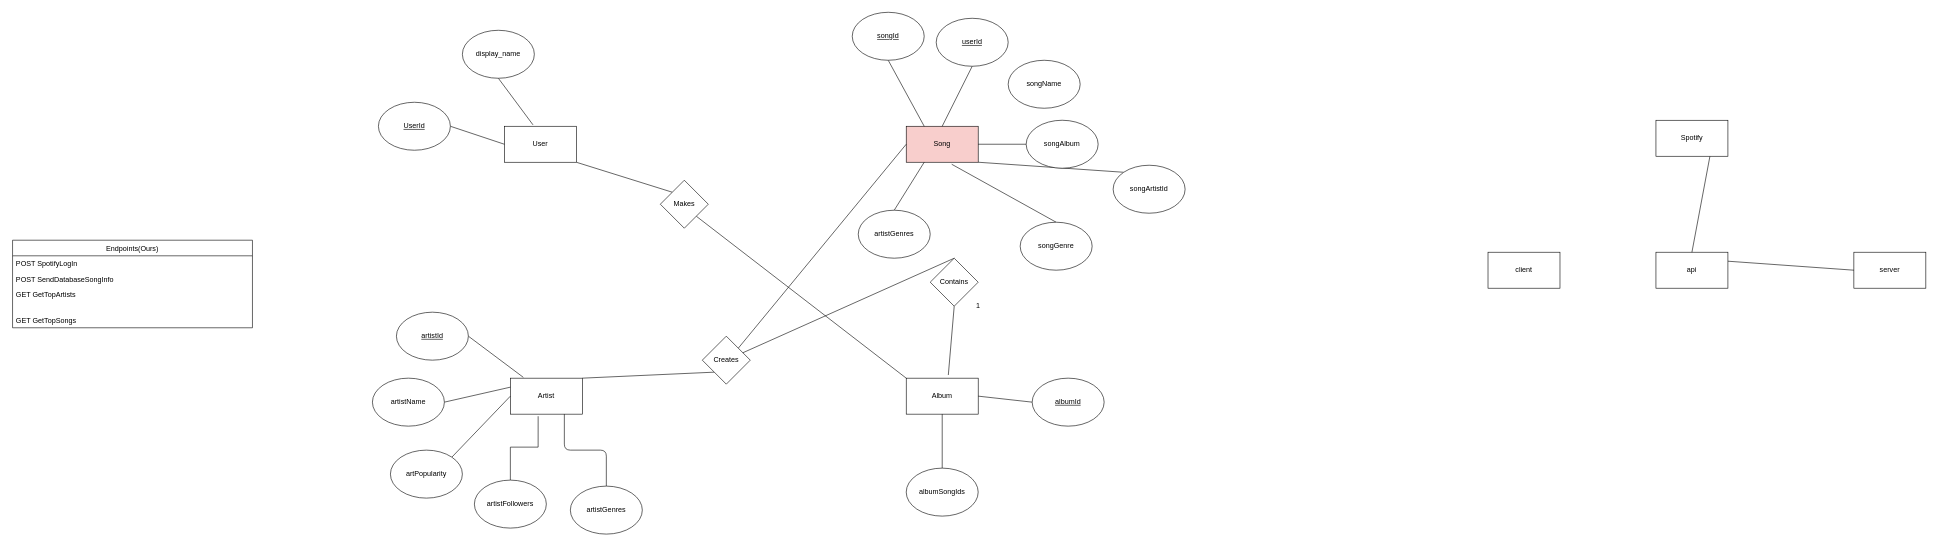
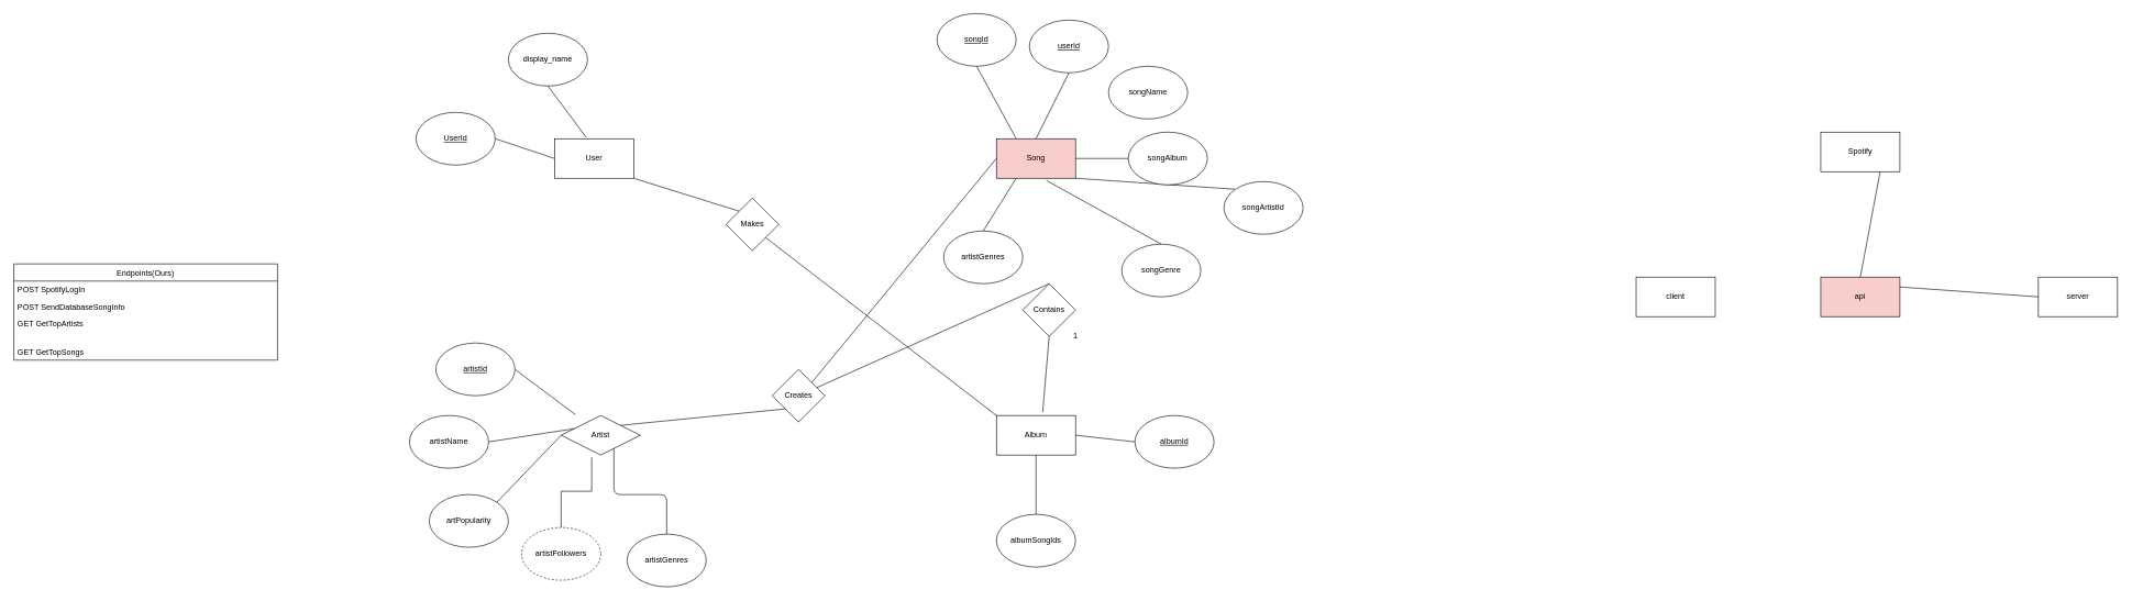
- <mxCell id="49" value="api" style="rounded=0;whiteSpace=wrap;html=1;" parent="1" vertex="1"><mxGeometry x="2760" y="420" width="120" height="60" as="geometry" /></mxCell>
+ <mxCell id="49" value="api" style="rounded=0;whiteSpace=wrap;html=1;fillColor=#f8cecc;" parent="1" vertex="1"><mxGeometry x="2760" y="420" width="120" height="60" as="geometry" /></mxCell>
- <mxCell id="4" value="Artist&lt;br&gt;" style="rounded=0;whiteSpace=wrap;html=1;" parent="1" vertex="1"><mxGeometry x="850" y="630" width="120" height="60" as="geometry" /></mxCell>
+ <mxCell id="4" value="Artist&lt;br&gt;" style="rhombus;whiteSpace=wrap;html=1;" parent="1" vertex="1"><mxGeometry x="850" y="630" width="120" height="60" as="geometry" /></mxCell>
- <mxCell id="15" value="artistFollowers" style="ellipse;whiteSpace=wrap;html=1;" parent="1" vertex="1"><mxGeometry y="800" width="120" height="80" as="geometry" x="790" /></mxCell>
+ <mxCell id="15" value="artistFollowers" style="ellipse;whiteSpace=wrap;html=1;dashed=1;" parent="1" vertex="1"><mxGeometry y="800" width="120" height="80" as="geometry" x="790" /></mxCell>
